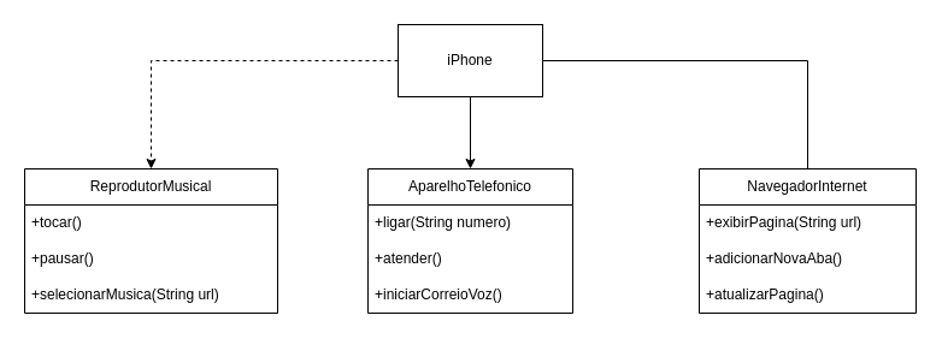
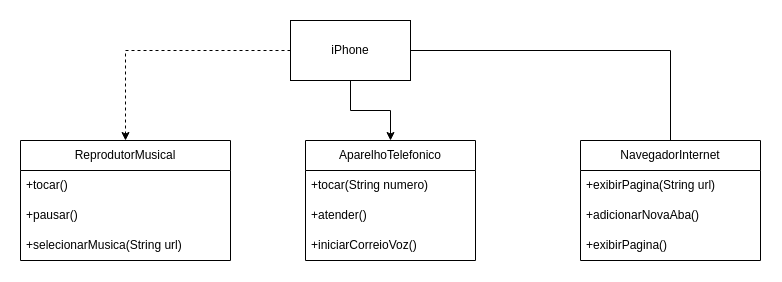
- <mxCell id="9" value="iPhone" style="rounded=0;whiteSpace=wrap;html=1;" vertex="1" parent="1"><mxGeometry x="330" y="20" width="120" height="60" as="geometry" /></mxCell>
+ <mxCell id="9" value="iPhone" style="rounded=0;whiteSpace=wrap;html=1;" vertex="1" parent="1"><mxGeometry x="290" y="20" width="120" height="60" as="geometry" /></mxCell>
- <mxCell id="11" value="+ligar(String numero)" style="text;strokeColor=none;fillColor=none;align=left;verticalAlign=middle;spacingLeft=4;spacingRight=4;overflow=hidden;points=[[0,0.5],[1,0.5]];portConstraint=eastwest;rotatable=0;whiteSpace=wrap;html=1;" vertex="1" parent="10"><mxGeometry y="30" width="170" height="30" as="geometry" /></mxCell>
+ <mxCell id="11" value="+tocar(String numero)" style="text;strokeColor=none;fillColor=none;align=left;verticalAlign=middle;spacingLeft=4;spacingRight=4;overflow=hidden;points=[[0,0.5],[1,0.5]];portConstraint=eastwest;rotatable=0;whiteSpace=wrap;html=1;" vertex="1" parent="10"><mxGeometry y="30" width="170" height="30" as="geometry" /></mxCell>
- <mxCell id="17" value="+atualizarPagina()" style="text;strokeColor=none;fillColor=none;align=left;verticalAlign=middle;spacingLeft=4;spacingRight=4;overflow=hidden;points=[[0,0.5],[1,0.5]];portConstraint=eastwest;rotatable=0;whiteSpace=wrap;html=1;" vertex="1" parent="14"><mxGeometry y="90" width="180" height="30" as="geometry" /></mxCell>
+ <mxCell id="17" value="+exibirPagina()" style="text;strokeColor=none;fillColor=none;align=left;verticalAlign=middle;spacingLeft=4;spacingRight=4;overflow=hidden;points=[[0,0.5],[1,0.5]];portConstraint=eastwest;rotatable=0;whiteSpace=wrap;html=1;" vertex="1" parent="14"><mxGeometry y="90" width="180" height="30" as="geometry" /></mxCell>
